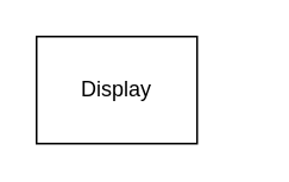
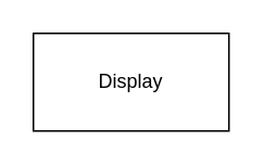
- <mxCell id="2" value="Display" style="rounded=0;whiteSpace=wrap;html=1;" vertex="1" parent="1"><mxGeometry x="20" y="20" width="90" height="60" as="geometry" /></mxCell>
+ <mxCell id="2" value="Display" style="rounded=0;whiteSpace=wrap;html=1;" vertex="1" parent="1"><mxGeometry x="20" y="20" width="120" height="60" as="geometry" /></mxCell>
